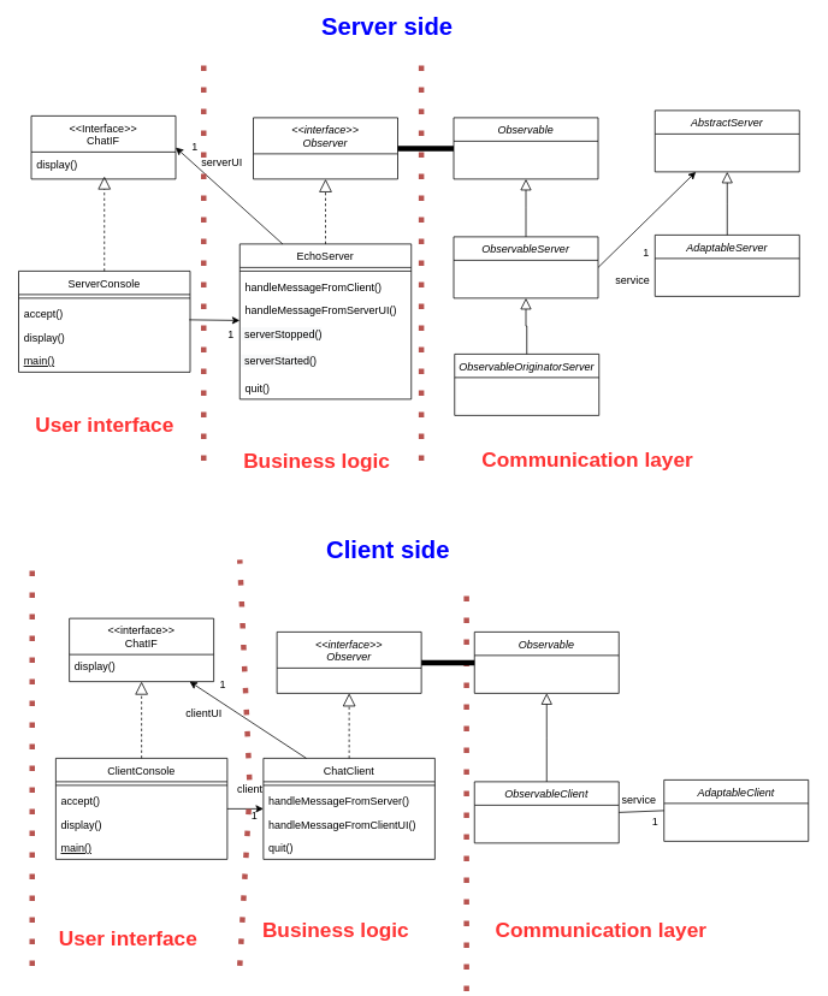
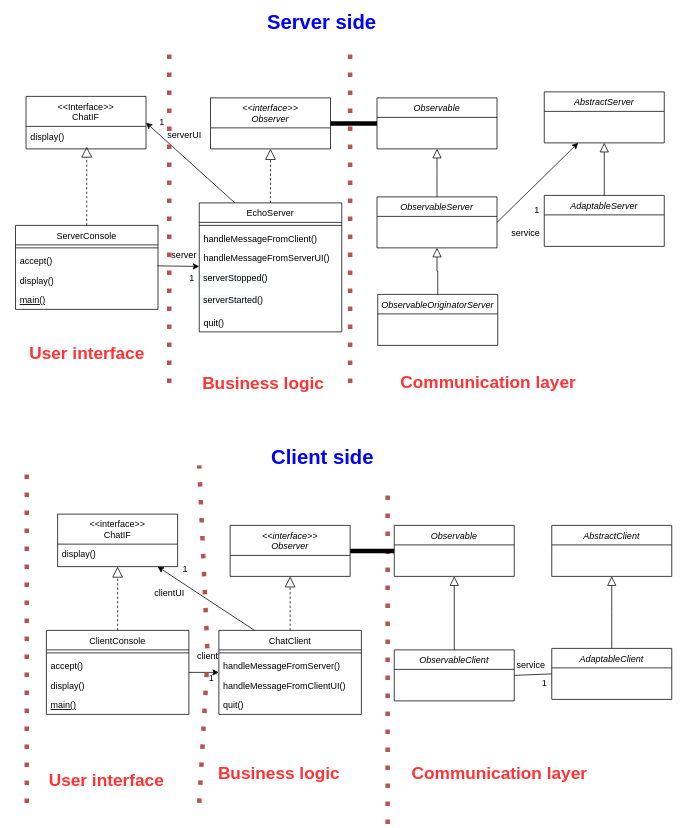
+ <mxCell id="18" value="server" style="text;html=1;strokeColor=none;fillColor=none;align=center;verticalAlign=middle;whiteSpace=wrap;rounded=0;" vertex="1" parent="1"><mxGeometry x="225" y="330" width="40" height="20" as="geometry" /></mxCell>
+ <mxCell id="53" value="AbstractClient" style="swimlane;fontStyle=2;align=center;verticalAlign=top;childLayout=stackLayout;horizontal=1;startSize=26;horizontalStack=0;resizeParent=1;resizeLast=0;collapsible=1;marginBottom=0;rounded=0;shadow=0;strokeWidth=1;" vertex="1" parent="1"><mxGeometry x="735" y="700" width="160" height="68" as="geometry"><mxRectangle x="230" y="140" width="160" height="26" as="alternateBounds" /></mxGeometry></mxCell>
+ <mxCell id="56" value="" style="endArrow=block;endSize=10;endFill=0;shadow=0;strokeWidth=1;rounded=0;edgeStyle=elbowEdgeStyle;elbow=vertical;exitX=0.5;exitY=0;exitDx=0;exitDy=0;entryX=0.5;entryY=1;entryDx=0;entryDy=0;" edge="1" parent="1" source="54" target="53"><mxGeometry width="160" relative="1" as="geometry"><mxPoint x="370" y="280" as="sourcePoint" /><mxPoint x="715" y="240" as="targetPoint" /></mxGeometry></mxCell>
